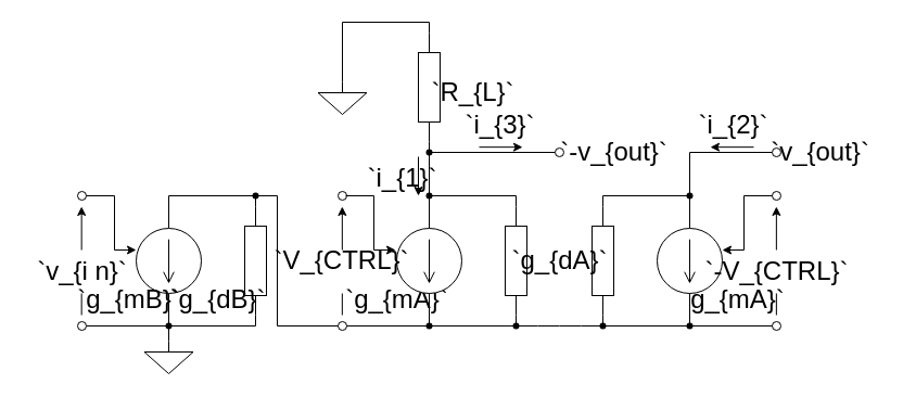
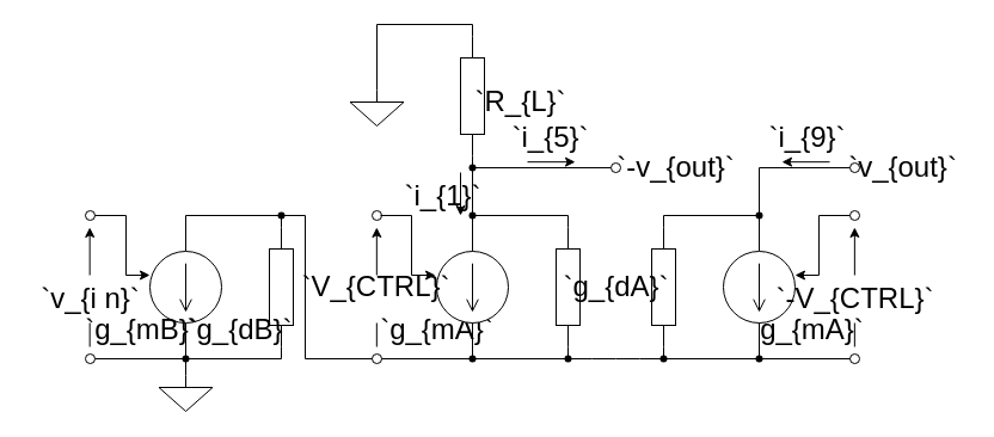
- <mxCell id="71" value="&lt;font style=&quot;font-size: 24px;&quot;&gt;`i_{3}`&lt;/font&gt;" style="text;html=1;align=center;verticalAlign=middle;resizable=0;points=[];autosize=1;strokeColor=none;fillColor=none;fontSize=11;fontFamily=Helvetica;fontColor=default;" parent="1" vertex="1"><mxGeometry x="415" y="95.17" width="90" height="40" as="geometry" /></mxCell>
+ <mxCell id="71" value="&lt;font style=&quot;font-size: 24px;&quot;&gt;`i_{5}`&lt;/font&gt;" style="text;html=1;align=center;verticalAlign=middle;resizable=0;points=[];autosize=1;strokeColor=none;fillColor=none;fontSize=11;fontFamily=Helvetica;fontColor=default;" parent="1" vertex="1"><mxGeometry x="415" y="95.17" width="90" height="40" as="geometry" /></mxCell>
- <mxCell id="72" value="&lt;font style=&quot;font-size: 24px;&quot;&gt;`i_{2}`&lt;/font&gt;" style="text;html=1;align=center;verticalAlign=middle;resizable=0;points=[];autosize=1;strokeColor=none;fillColor=none;fontSize=11;fontFamily=Helvetica;fontColor=default;" parent="1" vertex="1"><mxGeometry x="630" y="95.17" width="90" height="40" as="geometry" /></mxCell>
+ <mxCell id="72" value="&lt;font style=&quot;font-size: 24px;&quot;&gt;`i_{9}`&lt;/font&gt;" style="text;html=1;align=center;verticalAlign=middle;resizable=0;points=[];autosize=1;strokeColor=none;fillColor=none;fontSize=11;fontFamily=Helvetica;fontColor=default;" parent="1" vertex="1"><mxGeometry x="630" y="95.17" width="90" height="40" as="geometry" /></mxCell>
